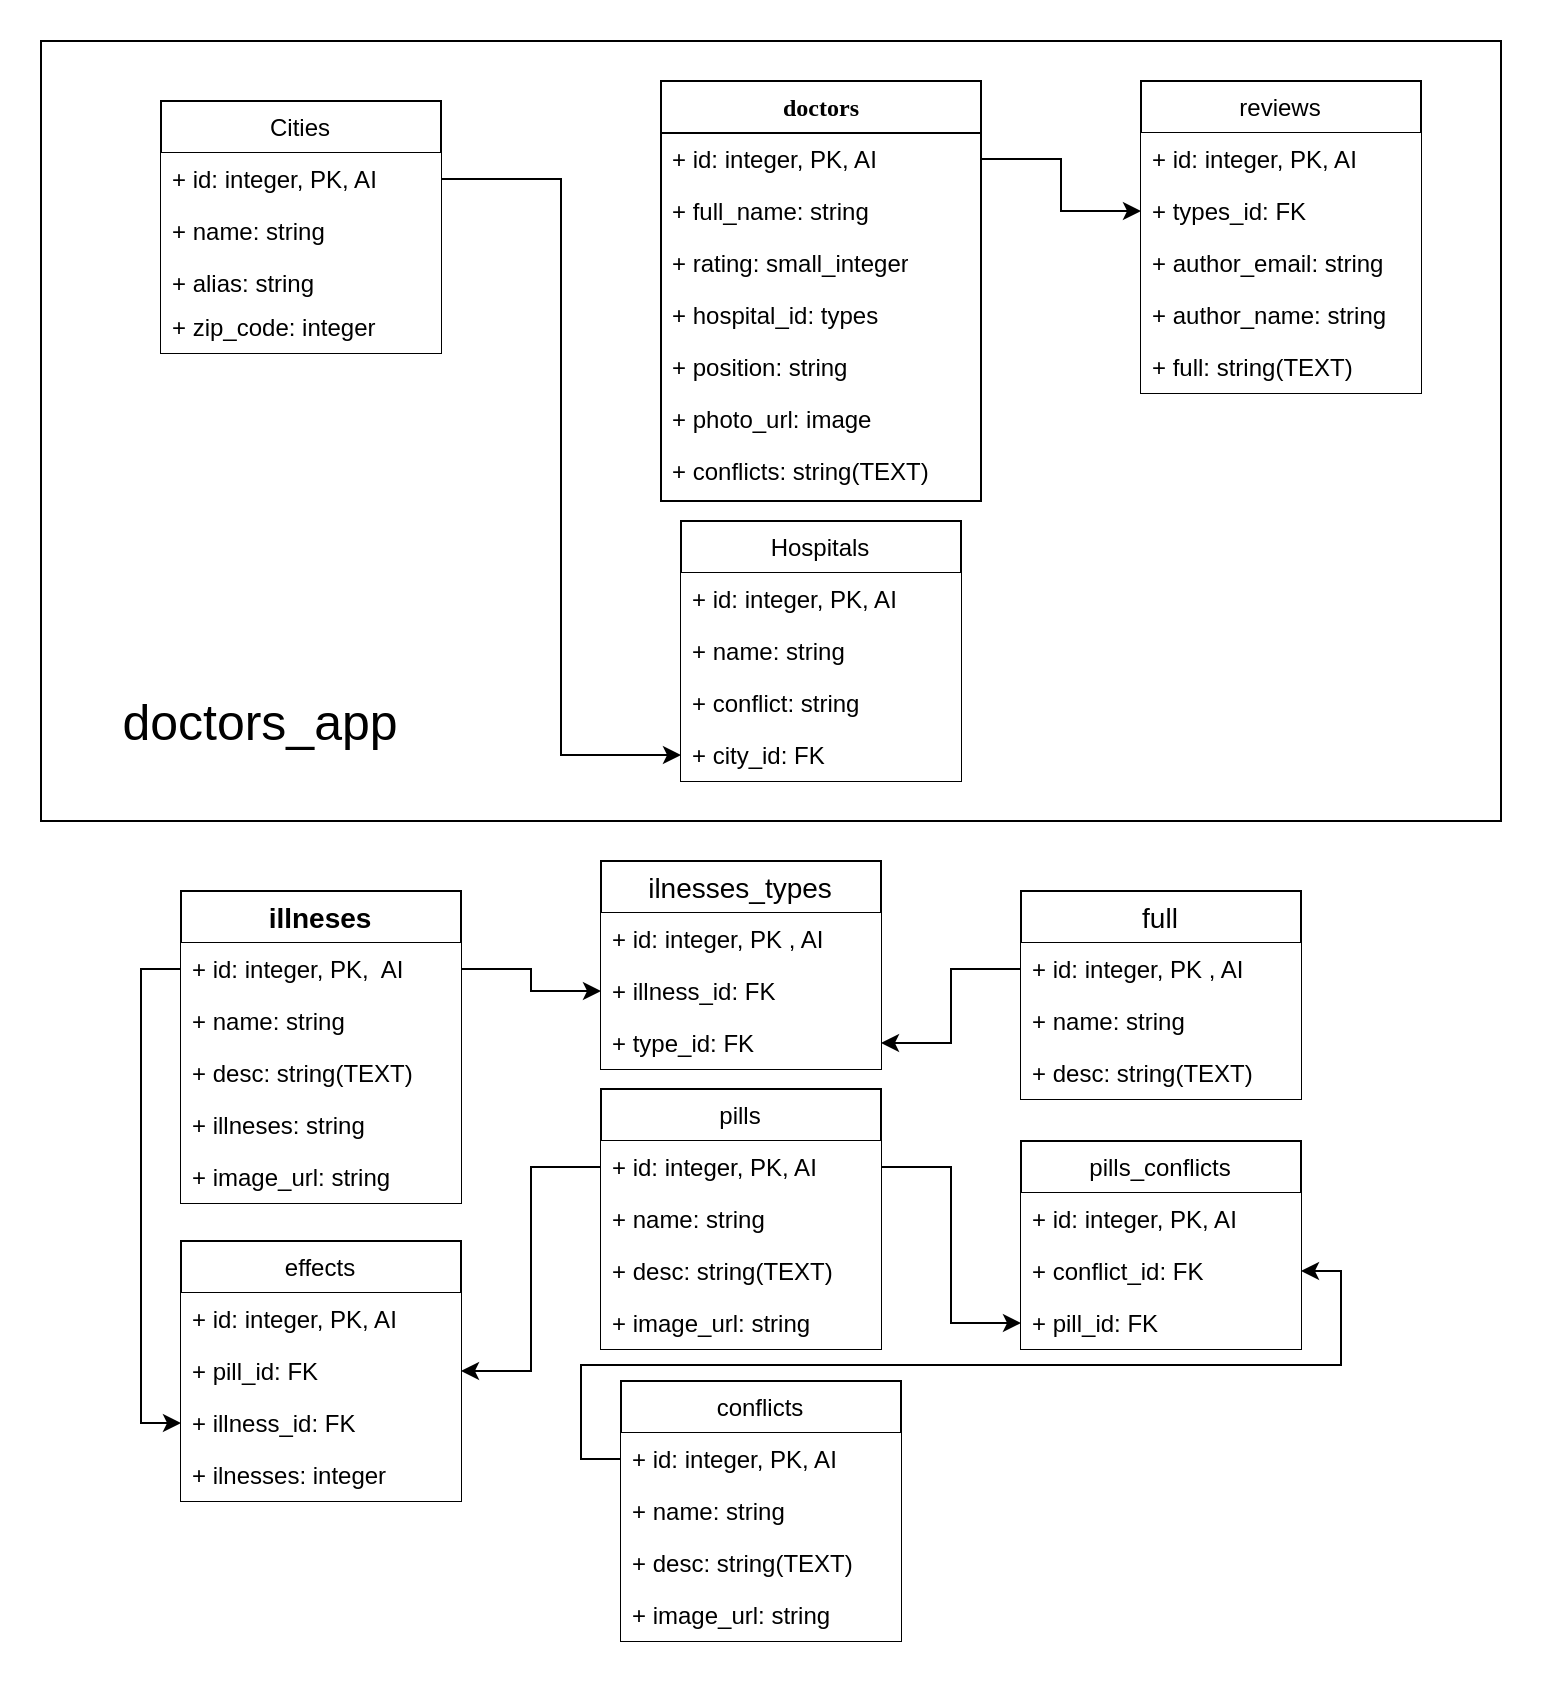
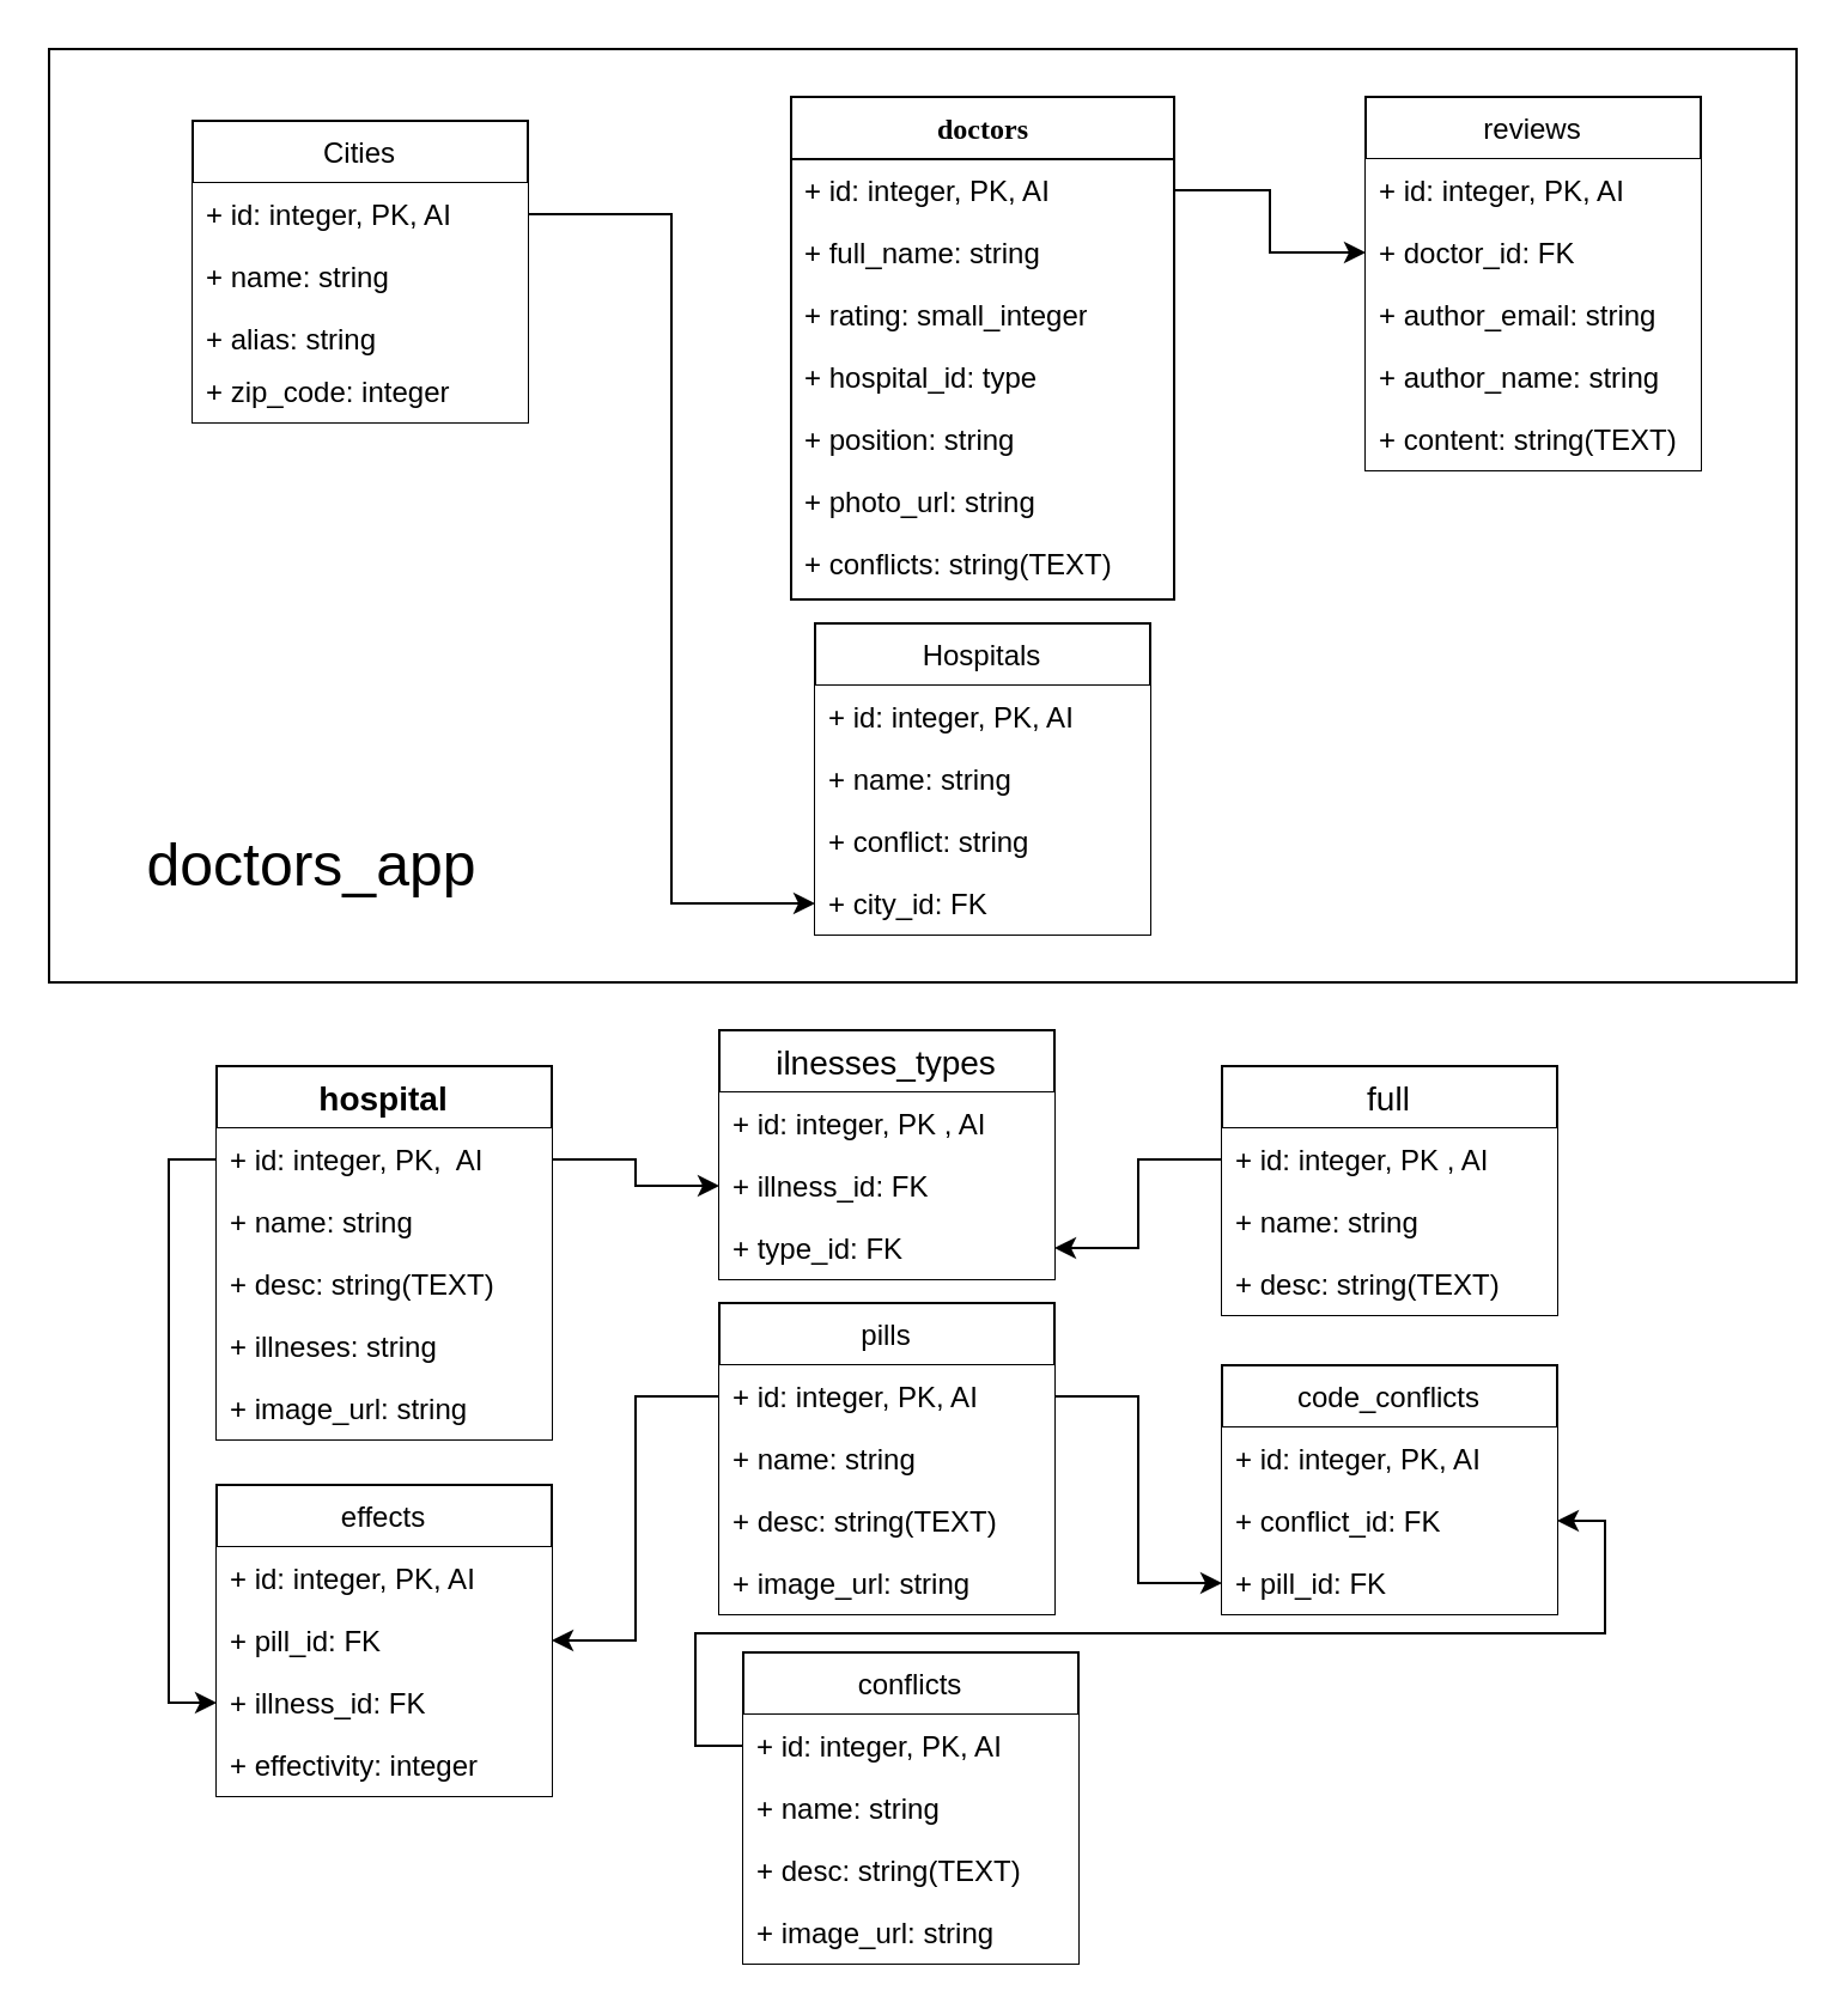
- <mxCell id="23" value="+ types_id: FK" style="text;strokeColor=none;align=left;verticalAlign=top;spacingLeft=4;spacingRight=4;overflow=hidden;rotatable=0;points=[[0,0.5],[1,0.5]];portConstraint=eastwest;fillColor=#ffffff;" parent="21" vertex="1"><mxGeometry y="52" width="140" height="26" as="geometry" /></mxCell>
+ <mxCell id="23" value="+ doctor_id: FK" style="text;strokeColor=none;align=left;verticalAlign=top;spacingLeft=4;spacingRight=4;overflow=hidden;rotatable=0;points=[[0,0.5],[1,0.5]];portConstraint=eastwest;fillColor=#ffffff;" parent="21" vertex="1"><mxGeometry y="52" width="140" height="26" as="geometry" /></mxCell>
- <mxCell id="6" value="+ hospital_id: types" style="text;html=1;strokeColor=none;fillColor=none;align=left;verticalAlign=top;spacingLeft=4;spacingRight=4;whiteSpace=wrap;overflow=hidden;rotatable=0;points=[[0,0.5],[1,0.5]];portConstraint=eastwest;" parent="2" vertex="1"><mxGeometry y="104" width="160" height="26" as="geometry" /></mxCell>
+ <mxCell id="6" value="+ hospital_id: type" style="text;html=1;strokeColor=none;fillColor=none;align=left;verticalAlign=top;spacingLeft=4;spacingRight=4;whiteSpace=wrap;overflow=hidden;rotatable=0;points=[[0,0.5],[1,0.5]];portConstraint=eastwest;" parent="2" vertex="1"><mxGeometry y="104" width="160" height="26" as="geometry" /></mxCell>
- <mxCell id="26" value="+ full: string(TEXT)" style="text;strokeColor=none;align=left;verticalAlign=top;spacingLeft=4;spacingRight=4;overflow=hidden;rotatable=0;points=[[0,0.5],[1,0.5]];portConstraint=eastwest;fillColor=#ffffff;" parent="21" vertex="1"><mxGeometry y="130" width="140" height="26" as="geometry" /></mxCell>
+ <mxCell id="26" value="+ content: string(TEXT)" style="text;strokeColor=none;align=left;verticalAlign=top;spacingLeft=4;spacingRight=4;overflow=hidden;rotatable=0;points=[[0,0.5],[1,0.5]];portConstraint=eastwest;fillColor=#ffffff;" parent="21" vertex="1"><mxGeometry y="130" width="140" height="26" as="geometry" /></mxCell>
- <mxCell id="8" value="+ photo_url: image&amp;nbsp;" style="text;html=1;strokeColor=none;fillColor=none;align=left;verticalAlign=top;spacingLeft=4;spacingRight=4;whiteSpace=wrap;overflow=hidden;rotatable=0;points=[[0,0.5],[1,0.5]];portConstraint=eastwest;" parent="2" vertex="1"><mxGeometry y="156" width="160" height="26" as="geometry" /></mxCell>
+ <mxCell id="8" value="+ photo_url: string&amp;nbsp;" style="text;html=1;strokeColor=none;fillColor=none;align=left;verticalAlign=top;spacingLeft=4;spacingRight=4;whiteSpace=wrap;overflow=hidden;rotatable=0;points=[[0,0.5],[1,0.5]];portConstraint=eastwest;" parent="2" vertex="1"><mxGeometry y="156" width="160" height="26" as="geometry" /></mxCell>
- <mxCell id="30" value="illneses" style="swimlane;fontStyle=1;childLayout=stackLayout;horizontal=1;startSize=26;fillColor=none;horizontalStack=0;resizeParent=1;resizeParentMax=0;resizeLast=0;collapsible=1;marginBottom=0;fontSize=14;" parent="1" vertex="1"><mxGeometry x="90" y="445" width="140" height="156" as="geometry" /></mxCell>
+ <mxCell id="30" value="hospital" style="swimlane;fontStyle=1;childLayout=stackLayout;horizontal=1;startSize=26;fillColor=none;horizontalStack=0;resizeParent=1;resizeParentMax=0;resizeLast=0;collapsible=1;marginBottom=0;fontSize=14;" parent="1" vertex="1"><mxGeometry x="90" y="445" width="140" height="156" as="geometry" /></mxCell>
- <mxCell id="56" value="pills_conflicts" style="swimlane;fontStyle=0;childLayout=stackLayout;horizontal=1;startSize=26;fillColor=none;horizontalStack=0;resizeParent=1;resizeParentMax=0;resizeLast=0;collapsible=1;marginBottom=0;" vertex="1" parent="1"><mxGeometry x="510" y="570" width="140" height="104" as="geometry" /></mxCell>
+ <mxCell id="56" value="code_conflicts" style="swimlane;fontStyle=0;childLayout=stackLayout;horizontal=1;startSize=26;fillColor=none;horizontalStack=0;resizeParent=1;resizeParentMax=0;resizeLast=0;collapsible=1;marginBottom=0;" vertex="1" parent="1"><mxGeometry x="510" y="570" width="140" height="104" as="geometry" /></mxCell>
- <mxCell id="66" value="+ ilnesses: integer" style="text;strokeColor=none;align=left;verticalAlign=top;spacingLeft=4;spacingRight=4;overflow=hidden;rotatable=0;points=[[0,0.5],[1,0.5]];portConstraint=eastwest;fillColor=#ffffff;" vertex="1" parent="62"><mxGeometry y="104" width="140" height="26" as="geometry" /></mxCell>
+ <mxCell id="66" value="+ effectivity: integer" style="text;strokeColor=none;align=left;verticalAlign=top;spacingLeft=4;spacingRight=4;overflow=hidden;rotatable=0;points=[[0,0.5],[1,0.5]];portConstraint=eastwest;fillColor=#ffffff;" vertex="1" parent="62"><mxGeometry y="104" width="140" height="26" as="geometry" /></mxCell>
